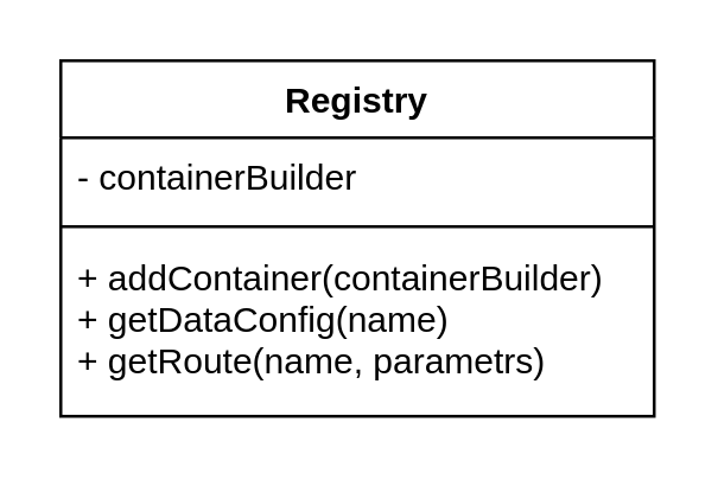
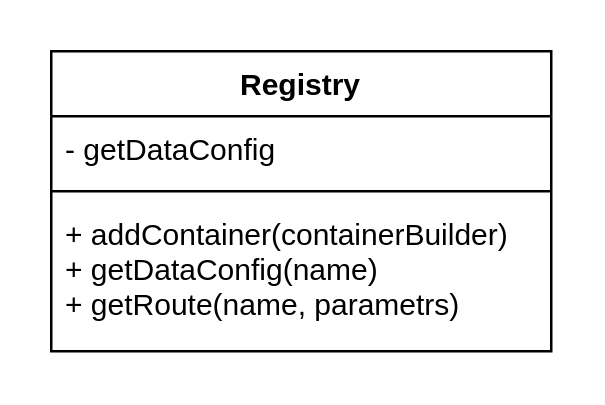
- <mxCell id="3" value="- containerBuilder" style="text;strokeColor=none;fillColor=none;align=left;verticalAlign=top;spacingLeft=4;spacingRight=4;overflow=hidden;rotatable=0;points=[[0,0.5],[1,0.5]];portConstraint=eastwest;" vertex="1" parent="2"><mxGeometry y="26" width="200" height="26" as="geometry" /></mxCell>
+ <mxCell id="3" value="- getDataConfig" style="text;strokeColor=none;fillColor=none;align=left;verticalAlign=top;spacingLeft=4;spacingRight=4;overflow=hidden;rotatable=0;points=[[0,0.5],[1,0.5]];portConstraint=eastwest;" vertex="1" parent="2"><mxGeometry y="26" width="200" height="26" as="geometry" /></mxCell>
